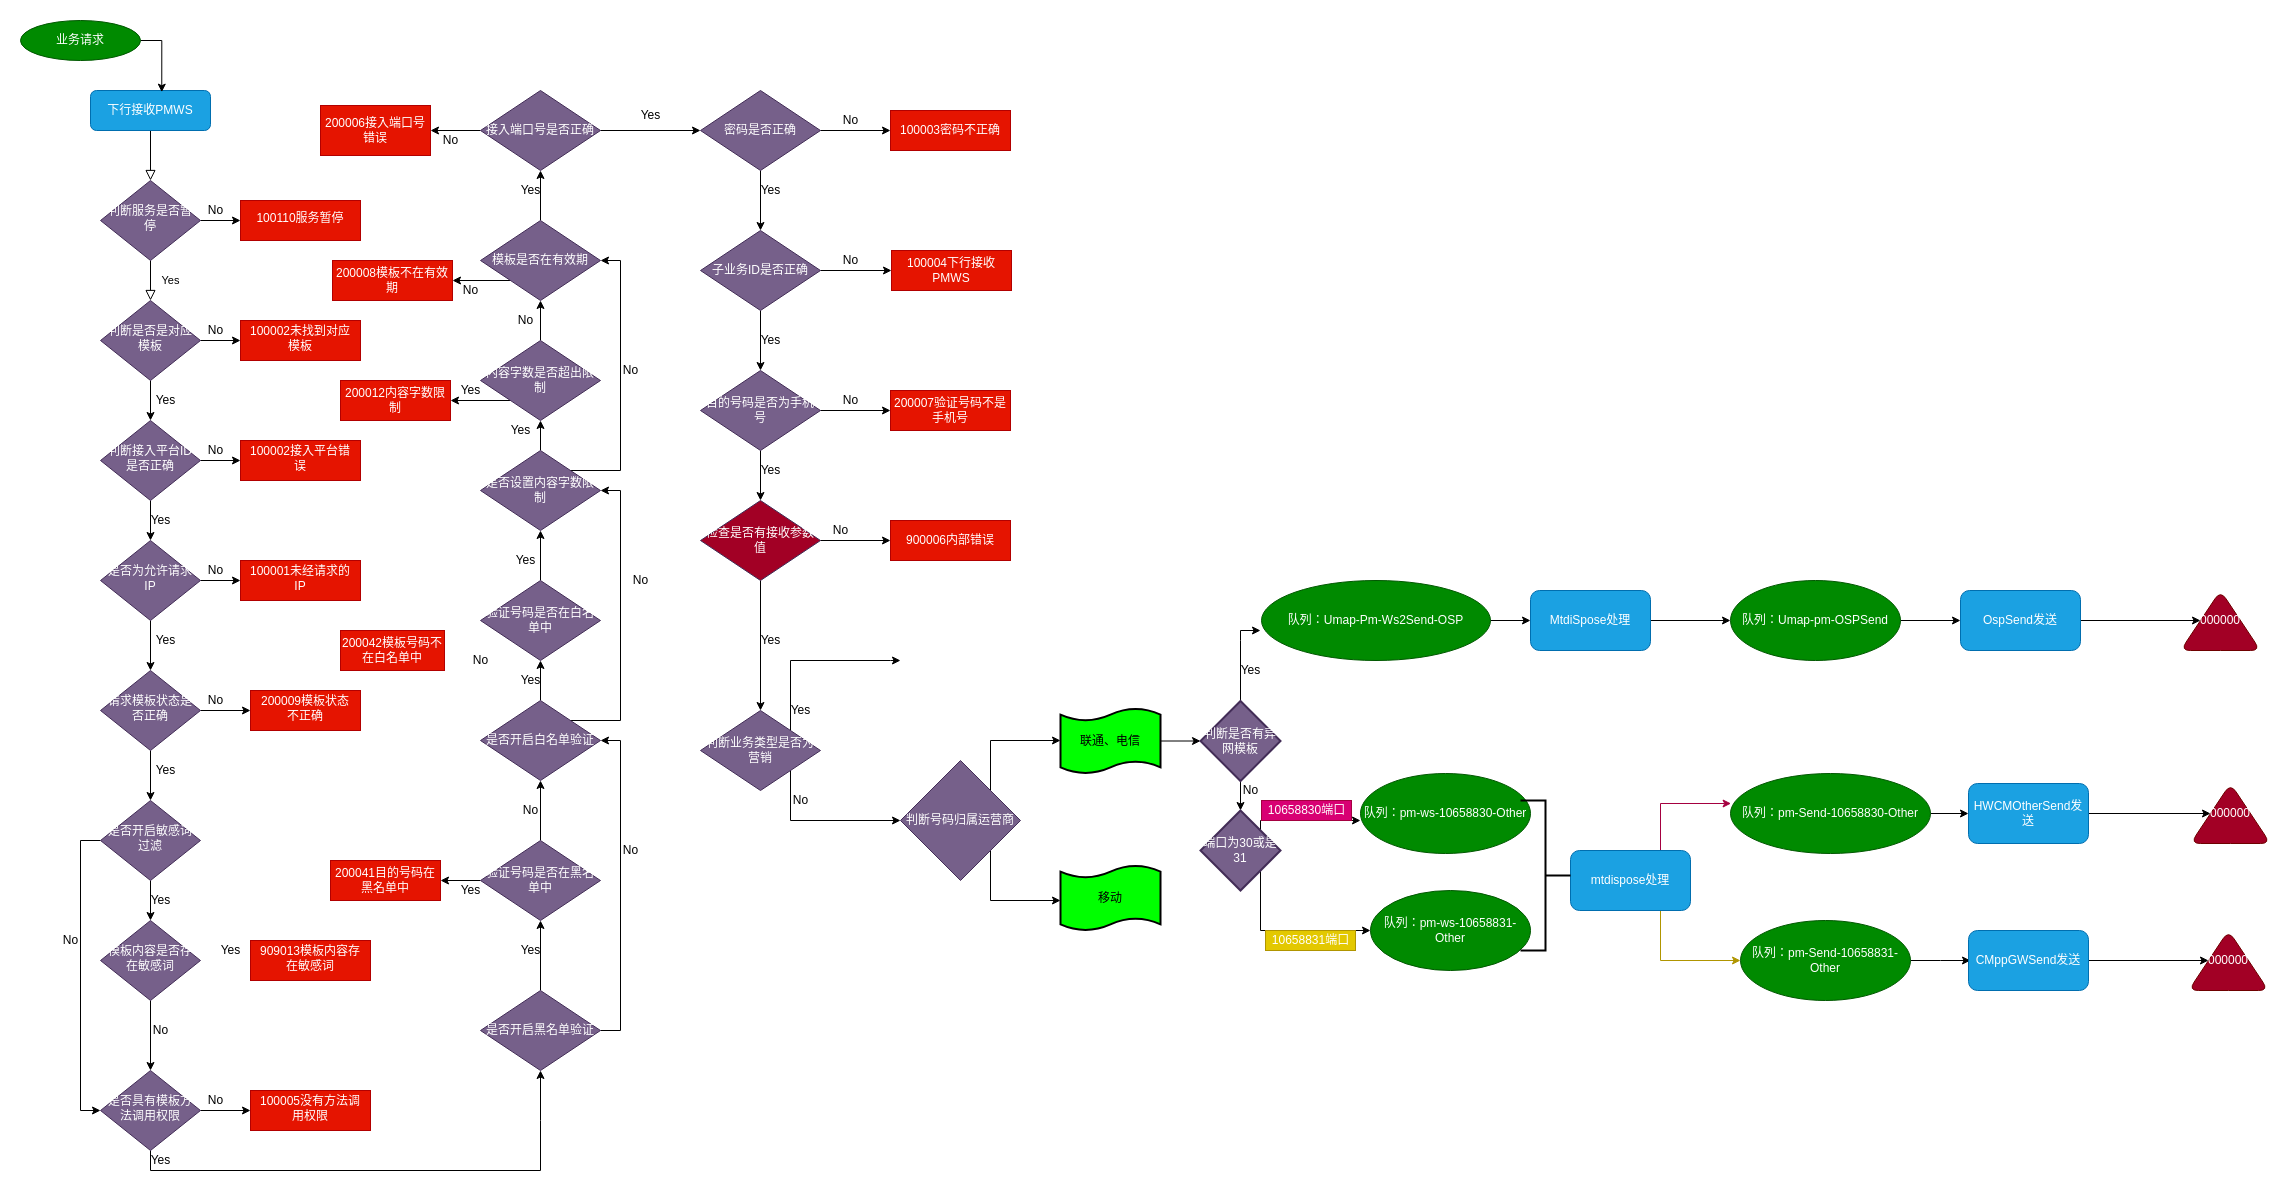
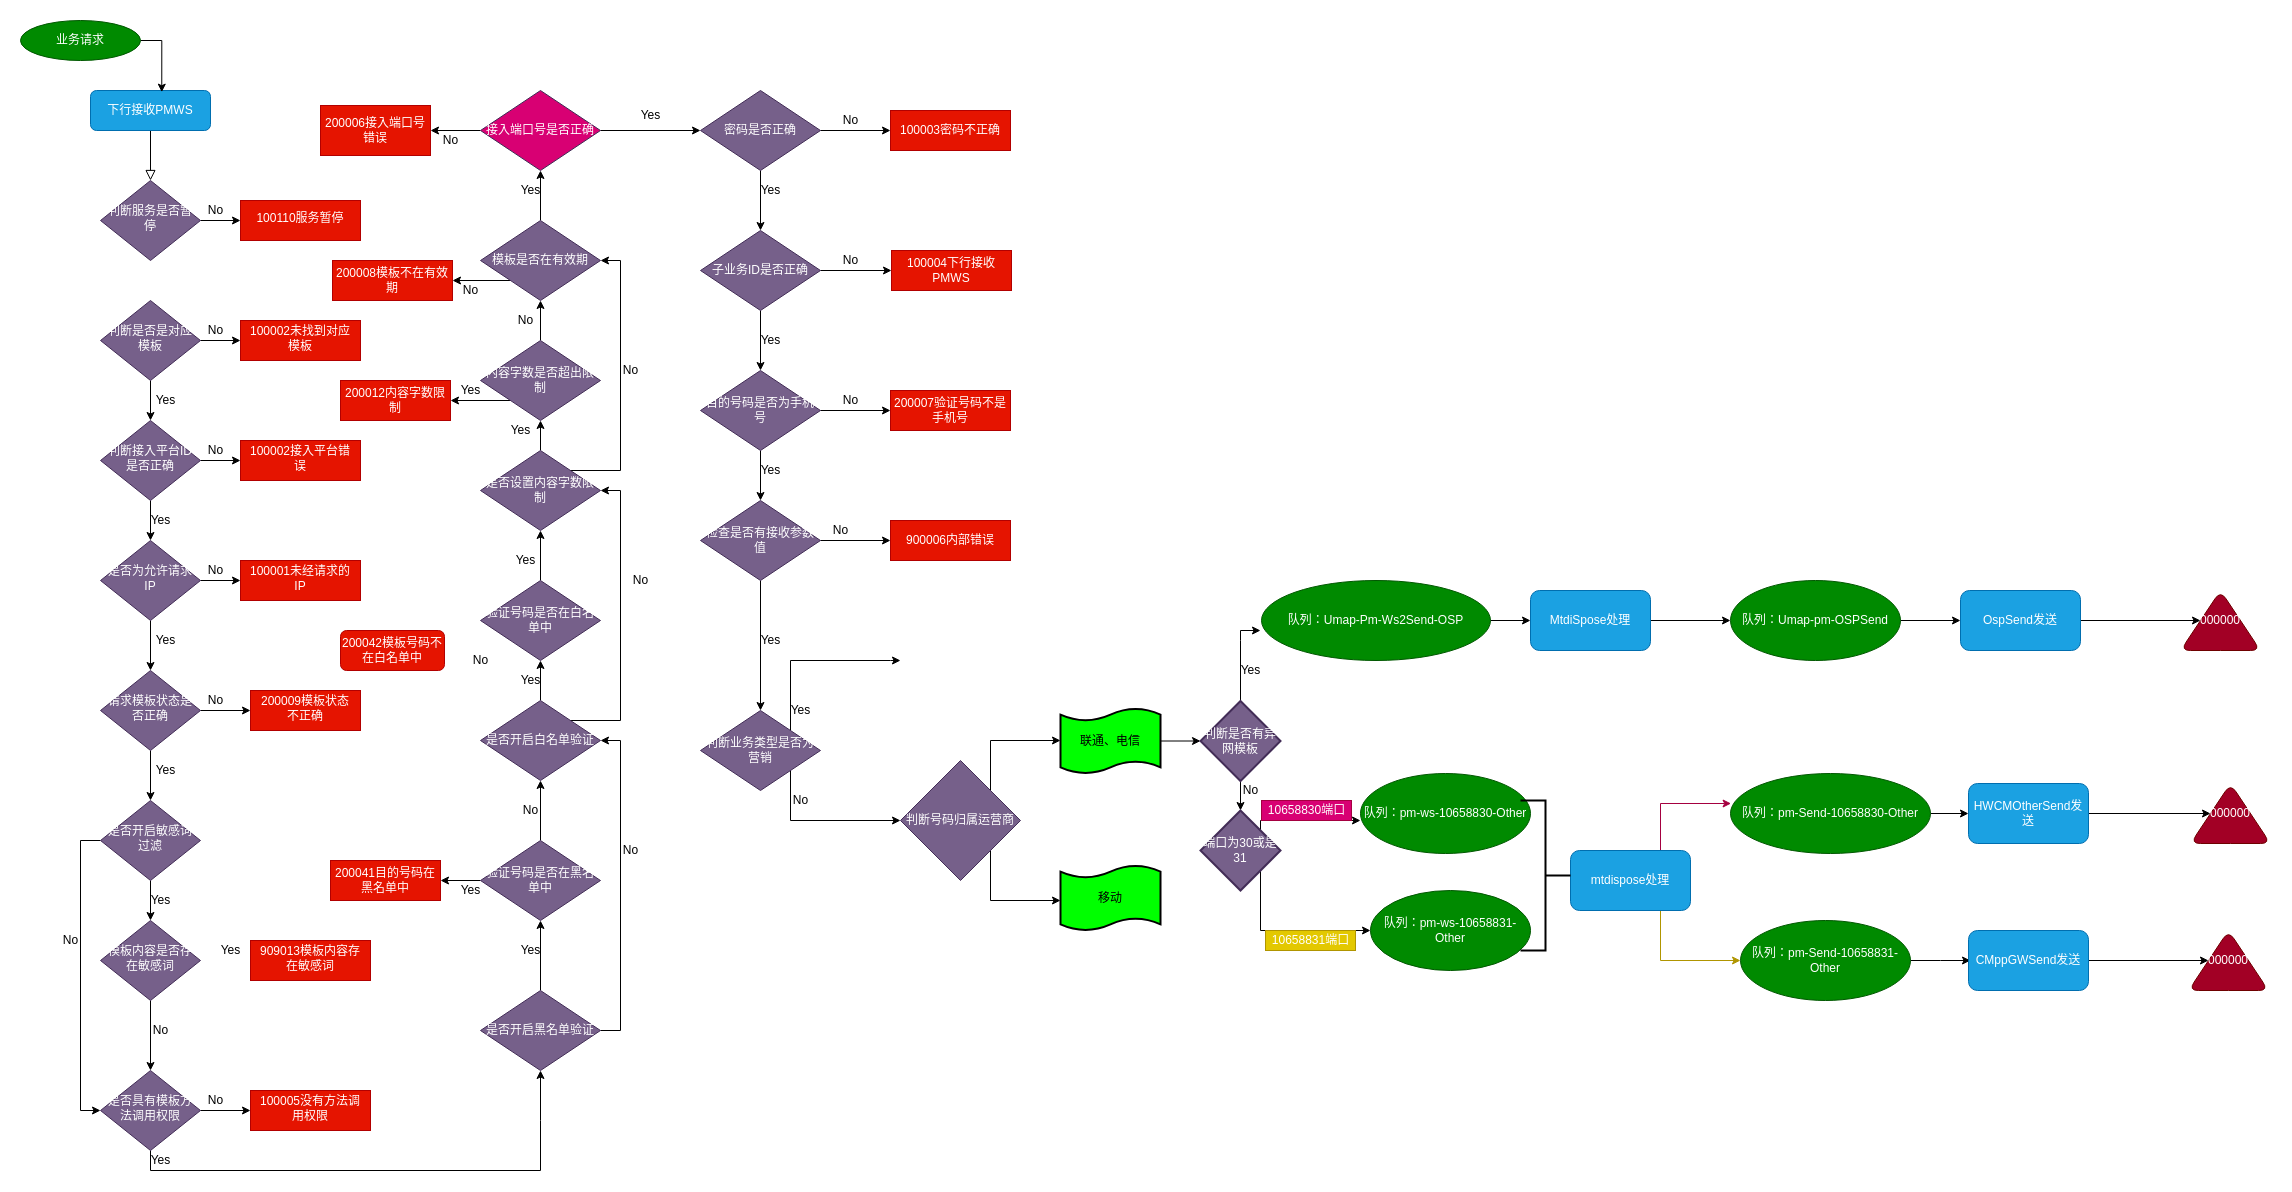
- <mxCell id="89" value="接入端口号是否正确" style="rhombus;whiteSpace=wrap;html=1;fillColor=#76608a;strokeColor=#432D57;fontColor=#ffffff;" vertex="1" parent="1"><mxGeometry x="480" y="90" width="120" height="80" as="geometry" /></mxCell>
+ <mxCell id="89" value="接入端口号是否正确" style="rhombus;whiteSpace=wrap;html=1;fillColor=#d80073;strokeColor=#432D57;fontColor=#ffffff;" vertex="1" parent="1"><mxGeometry x="480" y="90" width="120" height="80" as="geometry" /></mxCell>
- <mxCell id="4" value="Yes" style="rounded=0;html=1;jettySize=auto;orthogonalLoop=1;fontSize=11;endArrow=block;endFill=0;endSize=8;strokeWidth=1;shadow=0;labelBackgroundColor=none;edgeStyle=orthogonalEdgeStyle;" parent="1" source="6" target="9" edge="1"><mxGeometry y="20" relative="1" as="geometry"><mxPoint as="offset" /></mxGeometry></mxCell>
- <mxCell id="114" value="检查是否有接收参数值" style="rhombus;whiteSpace=wrap;html=1;fillColor=#a20025;strokeColor=#432D57;fontColor=#ffffff;" vertex="1" parent="1"><mxGeometry x="700" y="500" width="120" height="80" as="geometry" /></mxCell>
+ <mxCell id="114" value="检查是否有接收参数值" style="rhombus;whiteSpace=wrap;html=1;fillColor=#76608a;strokeColor=#432D57;fontColor=#ffffff;" vertex="1" parent="1"><mxGeometry x="700" y="500" width="120" height="80" as="geometry" /></mxCell>
- <mxCell id="68" value="200042模板号码不在白名单中" style="whiteSpace=wrap;html=1;fillColor=#e51400;strokeColor=#B20000;fontColor=#ffffff;" vertex="1" parent="1"><mxGeometry x="340" y="630" width="104" height="40" as="geometry" /></mxCell>
+ <mxCell id="68" value="200042模板号码不在白名单中" style="whiteSpace=wrap;html=1;fillColor=#e51400;strokeColor=#B20000;fontColor=#ffffff;rounded=1;" vertex="1" parent="1"><mxGeometry x="340" y="630" width="104" height="40" as="geometry" /></mxCell>
